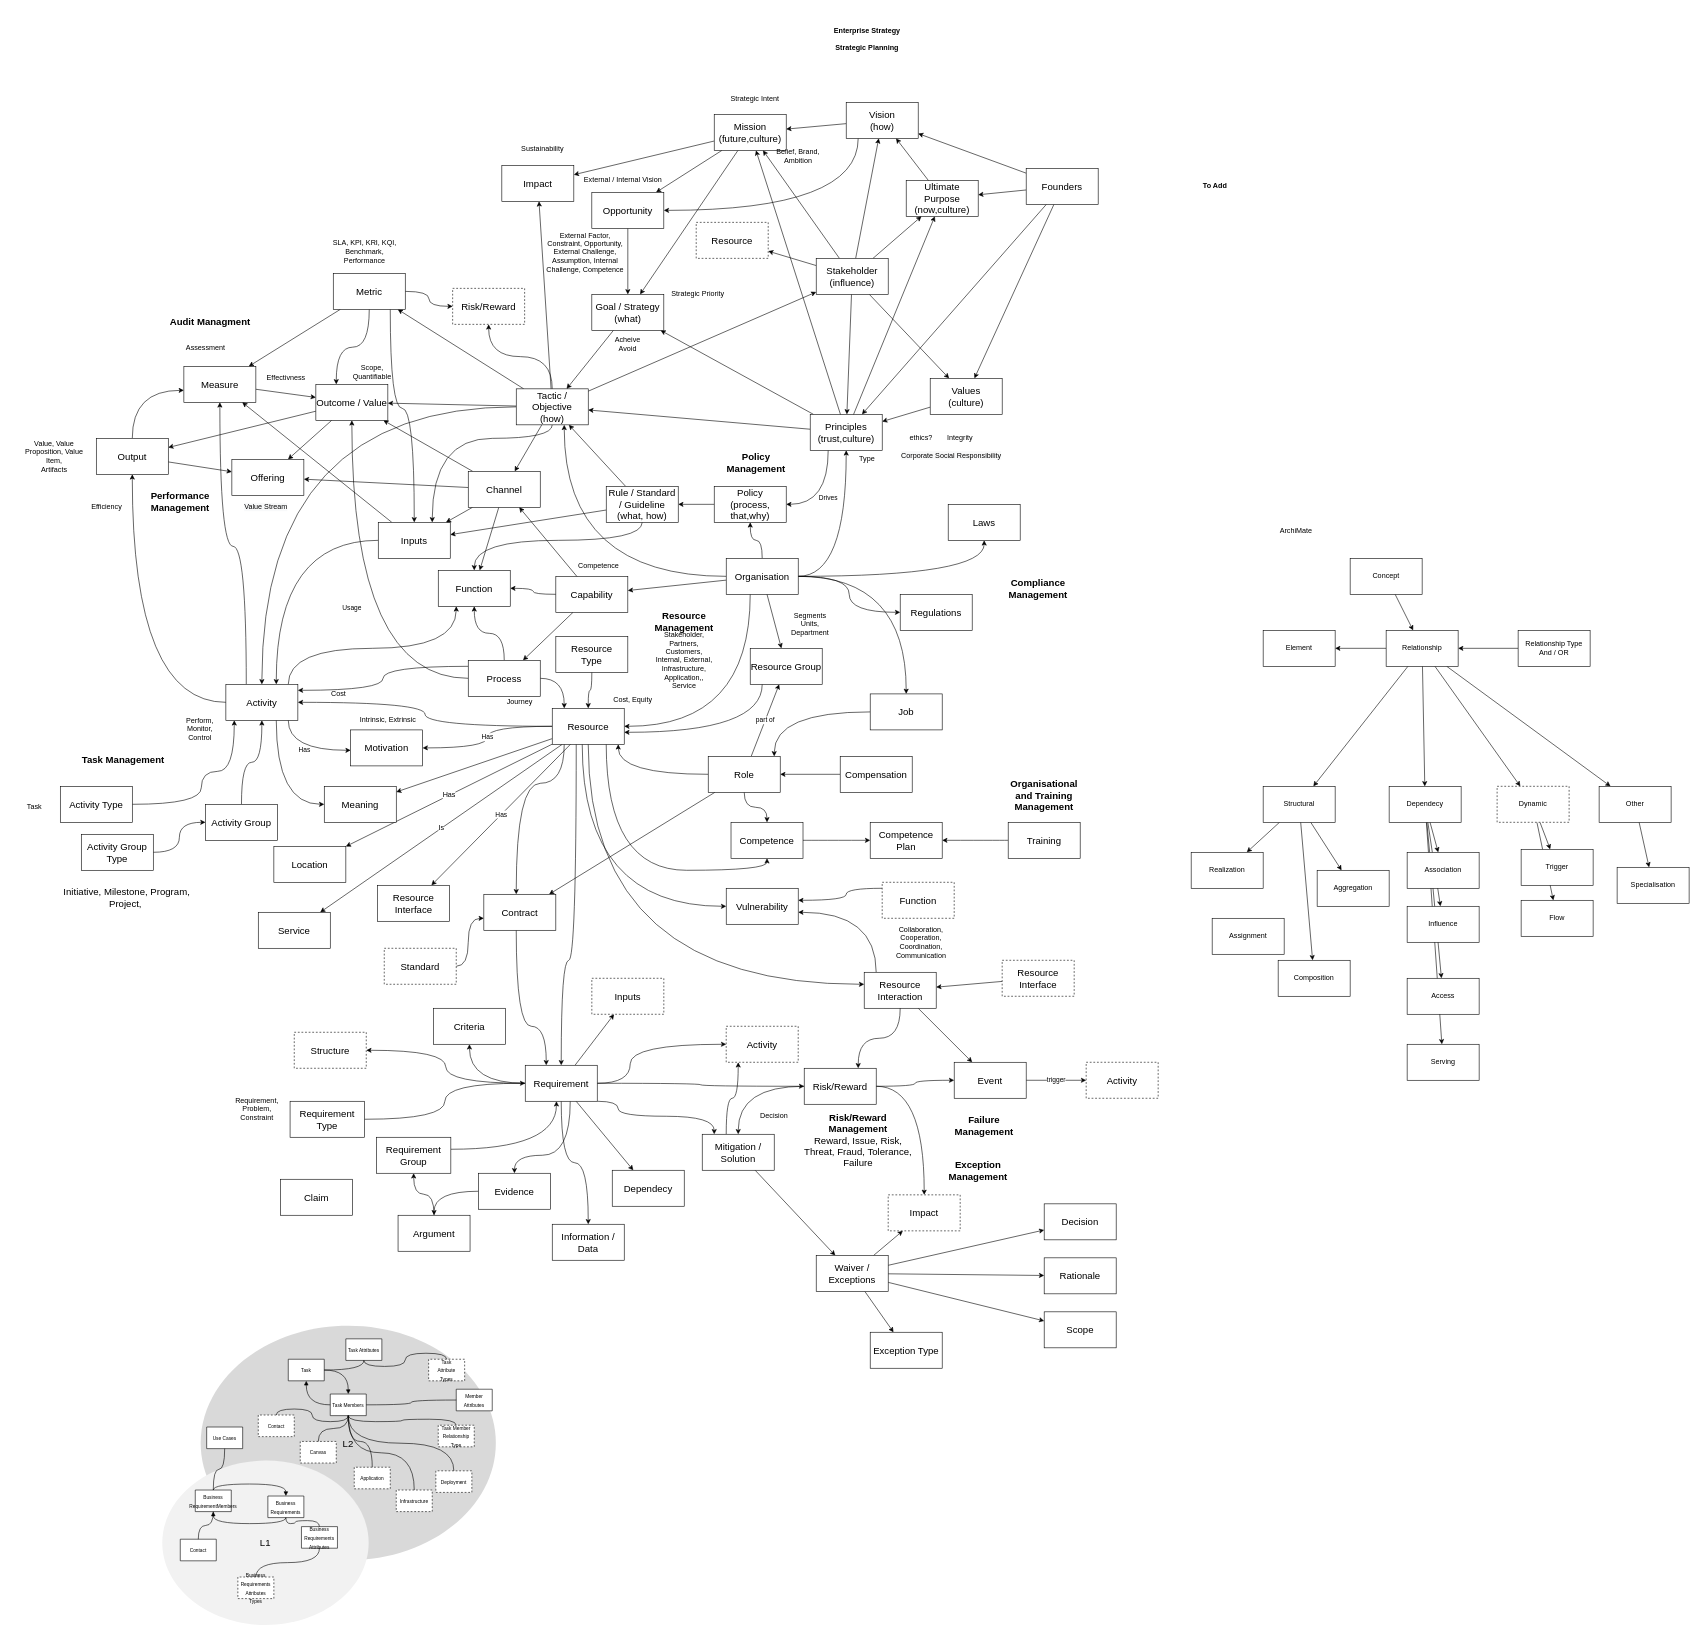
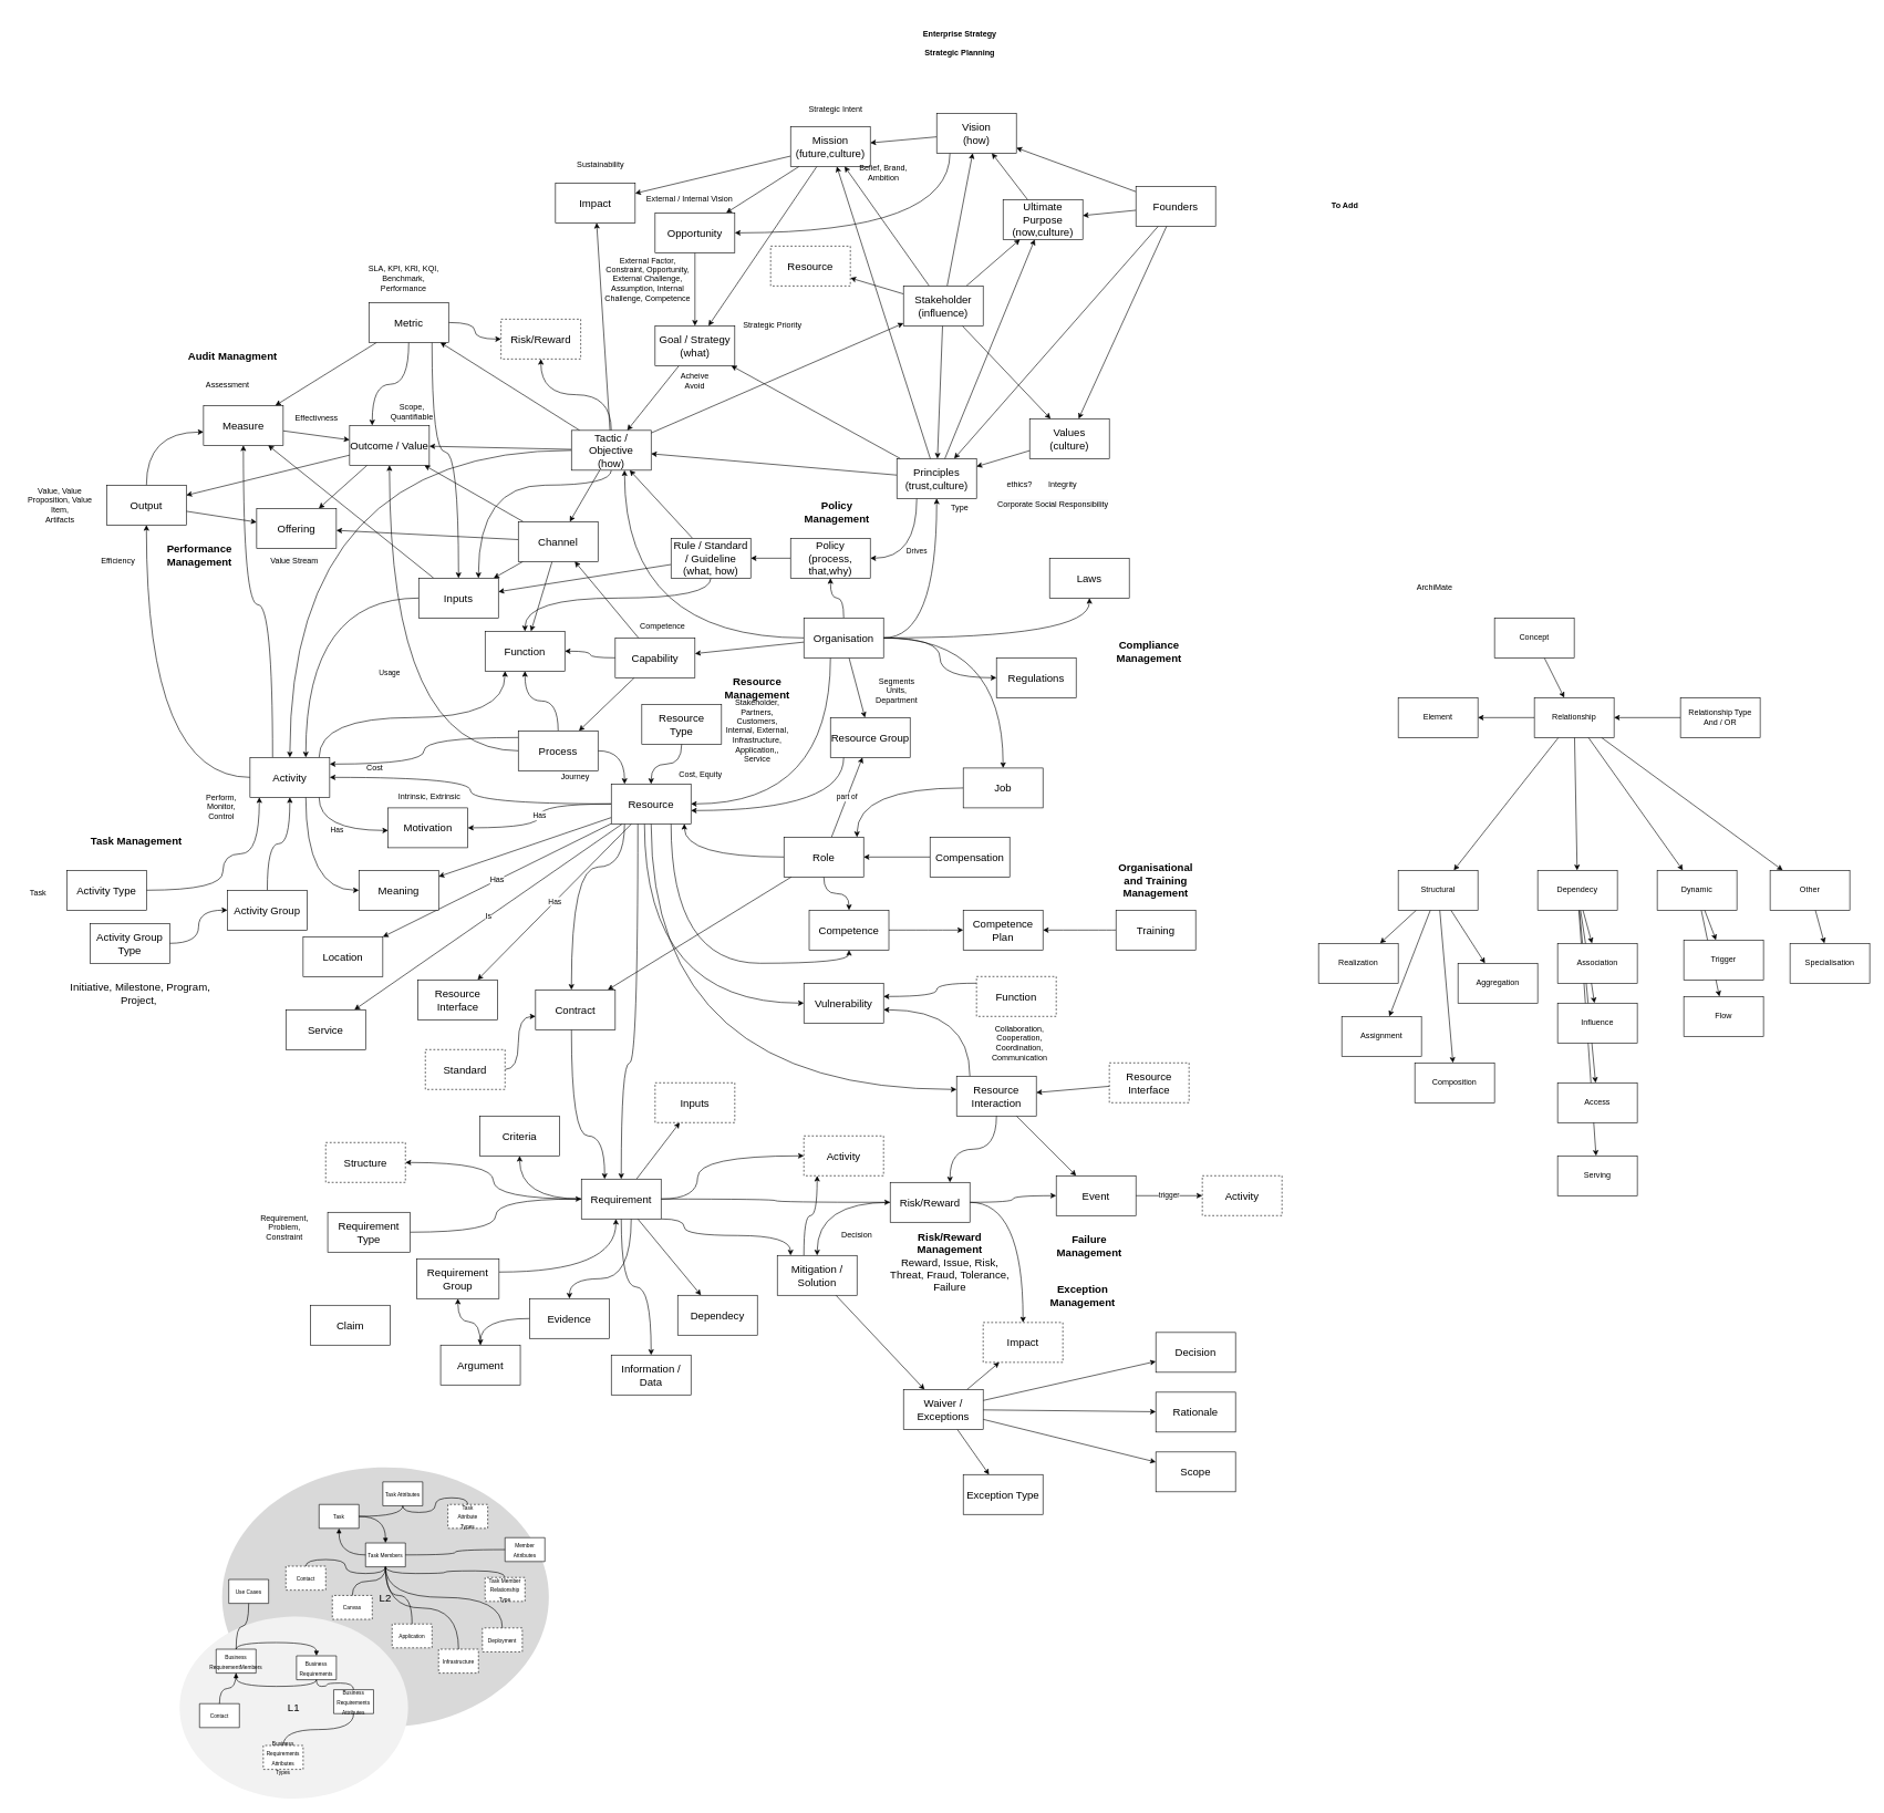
- <mxCell id="112" value="Resource&lt;br&gt;Type" style="rounded=0;whiteSpace=wrap;html=1;fontSize=16;align=center;" parent="1" vertex="1"><mxGeometry x="926" y="1060" width="120" height="60" as="geometry" /></mxCell>
+ <mxCell id="112" value="Resource&lt;br&gt;Type" style="rounded=0;whiteSpace=wrap;html=1;fontSize=16;align=center;" parent="1" vertex="1"><mxGeometry x="966" y="1060" width="120" height="60" as="geometry" /></mxCell>
- <mxCell id="285" value="Dynamic" style="rounded=0;whiteSpace=wrap;html=1;fontSize=12;dashed=1;" parent="1" vertex="1"><mxGeometry x="2495" y="1310" width="120" height="60" as="geometry" /></mxCell>
+ <mxCell id="285" value="Dynamic" style="rounded=0;whiteSpace=wrap;html=1;fontSize=12;" parent="1" vertex="1"><mxGeometry x="2495" y="1310" width="120" height="60" as="geometry" /></mxCell>
+ <mxCell id="274" style="rounded=0;orthogonalLoop=1;jettySize=auto;html=1;" parent="1" source="277" target="296" edge="1"><mxGeometry relative="1" as="geometry" /></mxCell>
- <mxCell id="288" value="Specialisation" style="rounded=0;whiteSpace=wrap;html=1;fontSize=12;" parent="1" vertex="1"><mxGeometry x="2695" y="1445" width="120" height="60" as="geometry" /></mxCell>
+ <mxCell id="288" value="Specialisation" style="rounded=0;whiteSpace=wrap;html=1;fontSize=12;" parent="1" vertex="1"><mxGeometry x="2695" y="1420" width="120" height="60" as="geometry" /></mxCell>
- <mxCell id="240" value="Requirement Type" style="rounded=0;whiteSpace=wrap;html=1;fontSize=16;align=center;" parent="1" vertex="1"><mxGeometry x="483" y="1835" width="124" height="60" as="geometry" /></mxCell>
+ <mxCell id="240" value="Requirement Type" style="rounded=0;whiteSpace=wrap;html=1;fontSize=16;align=center;" parent="1" vertex="1"><mxGeometry x="493" y="1825" width="124" height="60" as="geometry" /></mxCell>
- <mxCell id="161" value="&lt;font style=&quot;font-size:8px;font-family:Arial;color:#000000;direction:ltr;letter-spacing:0px;line-height:120%;opacity:1&quot;&gt;Task&lt;br/&gt;Attribute&lt;br/&gt;Types&lt;br/&gt;&lt;/font&gt;" style="verticalAlign=middle;align=center;vsdxID=40;fillColor=#FFFFFF;gradientColor=none;shape=stencil(nZBLDoAgDERP0z3SIyjew0SURgSD+Lu9kMZoXLhwN9O+tukAlrNpJg1SzDH4QW/URgNYgZTkjA4UkwJUgGXng+6DX1zLfmoymdXo17xh5zmRJ6Q42BWCfc2oJfdAr+Yv+AP9Cb7OJ3H/2JG1HNGz/84klThPVCc=);dashed=1;strokeColor=#000000;spacingTop=-1;spacingBottom=-1;spacingLeft=-1;spacingRight=-1;labelBackgroundColor=none;rounded=0;html=1;whiteSpace=wrap;" parent="1" vertex="1"><mxGeometry x="714" y="2265" width="60" height="36" as="geometry" /></mxCell>
+ <mxCell id="161" value="&lt;font style=&quot;font-size:8px;font-family:Arial;color:#000000;direction:ltr;letter-spacing:0px;line-height:120%;opacity:1&quot;&gt;Task&lt;br/&gt;Attribute&lt;br/&gt;Types&lt;br/&gt;&lt;/font&gt;" style="verticalAlign=middle;align=center;vsdxID=40;fillColor=#FFFFFF;gradientColor=none;shape=stencil(nZBLDoAgDERP0z3SIyjew0SURgSD+Lu9kMZoXLhwN9O+tukAlrNpJg1SzDH4QW/URgNYgZTkjA4UkwJUgGXng+6DX1zLfmoymdXo17xh5zmRJ6Q42BWCfc2oJfdAr+Yv+AP9Cb7OJ3H/2JG1HNGz/84klThPVCc=);dashed=1;strokeColor=#000000;spacingTop=-1;spacingBottom=-1;spacingLeft=-1;spacingRight=-1;labelBackgroundColor=none;rounded=0;html=1;whiteSpace=wrap;" parent="1" vertex="1"><mxGeometry x="674" y="2265" width="60" height="36" as="geometry" /></mxCell>
